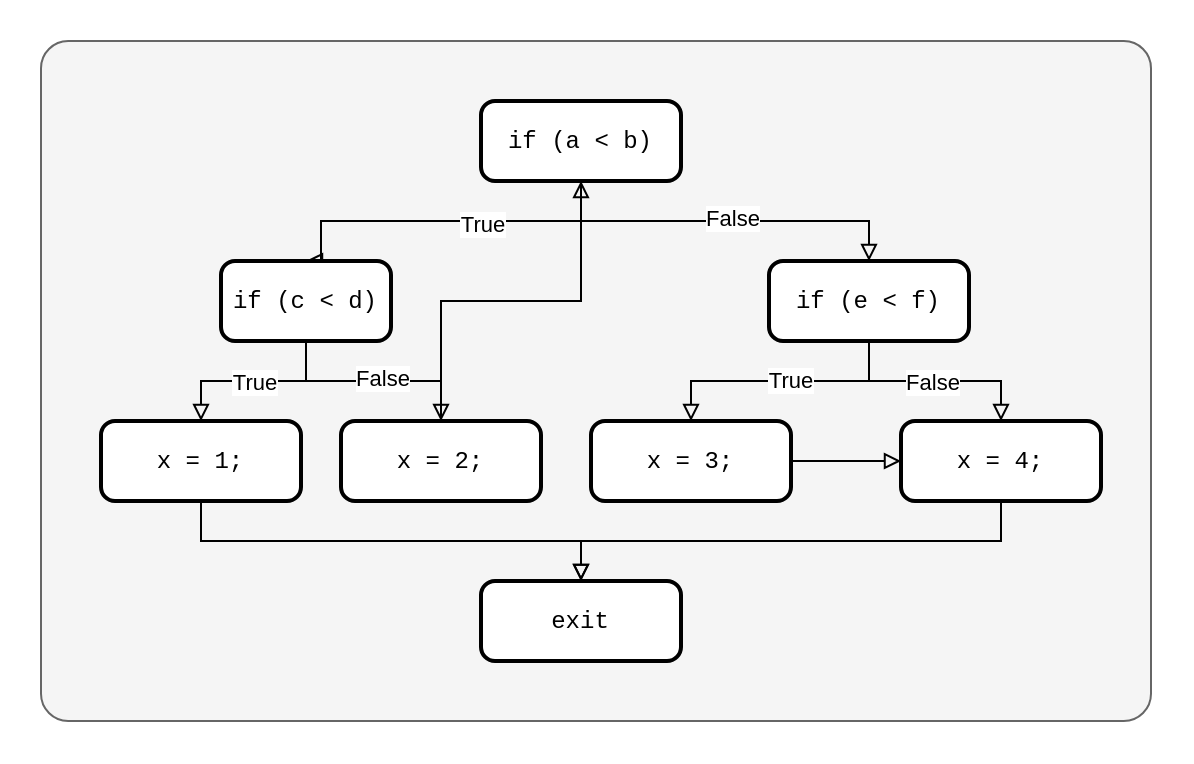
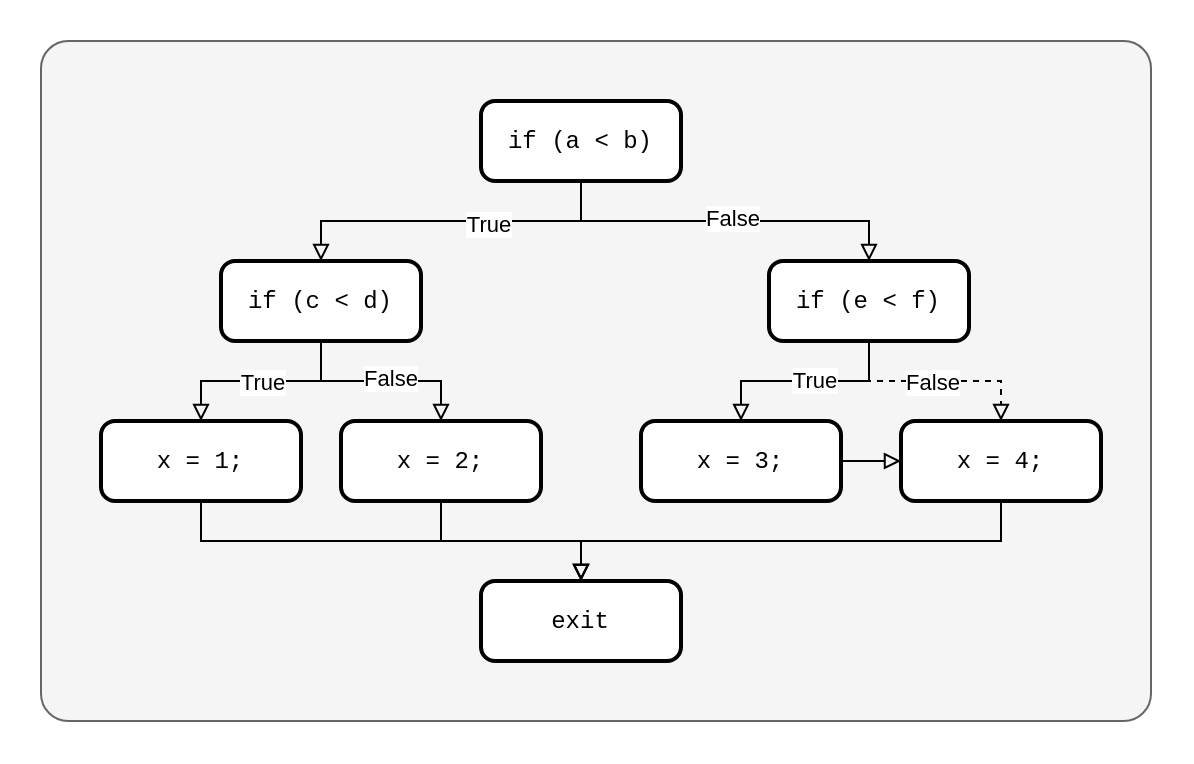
- <mxCell id="10" value="&lt;font face=&quot;Courier New&quot;&gt;if (c &amp;lt; d)&lt;/font&gt;" style="rounded=1;whiteSpace=wrap;html=1;absoluteArcSize=1;arcSize=14;strokeWidth=2;" parent="1" vertex="1"><mxGeometry x="110" y="130" width="85" height="40" as="geometry" /></mxCell>
+ <mxCell id="10" value="&lt;font face=&quot;Courier New&quot;&gt;if (c &amp;lt; d)&lt;/font&gt;" style="rounded=1;whiteSpace=wrap;html=1;absoluteArcSize=1;arcSize=14;strokeWidth=2;" parent="1" vertex="1"><mxGeometry x="110" y="130" width="100" height="40" as="geometry" /></mxCell>
- <mxCell id="15" style="edgeStyle=orthogonalEdgeStyle;rounded=0;orthogonalLoop=1;jettySize=auto;html=1;endArrow=block;endFill=0;" edge="1" parent="1" source="16" target="7"><mxGeometry relative="1" as="geometry" /></mxCell>
+ <mxCell id="15" style="edgeStyle=orthogonalEdgeStyle;rounded=0;orthogonalLoop=1;jettySize=auto;html=1;entryX=0.5;entryY=0;entryDx=0;entryDy=0;endArrow=block;endFill=0;" edge="1" parent="1" source="16" target="26"><mxGeometry relative="1" as="geometry" /></mxCell>
- <mxCell id="19" style="edgeStyle=orthogonalEdgeStyle;rounded=0;orthogonalLoop=1;jettySize=auto;html=1;entryX=0.5;entryY=0;entryDx=0;entryDy=0;endArrow=block;endFill=0;" edge="1" parent="1" source="21" target="23"><mxGeometry relative="1" as="geometry" /></mxCell>
+ <mxCell id="19" style="edgeStyle=orthogonalEdgeStyle;rounded=0;orthogonalLoop=1;jettySize=auto;html=1;entryX=0.5;entryY=0;entryDx=0;entryDy=0;endArrow=block;endFill=0;dashed=1;" edge="1" parent="1" source="21" target="23"><mxGeometry relative="1" as="geometry" /></mxCell>
- <mxCell id="25" value="&lt;font face=&quot;Courier New&quot;&gt;x = 3;&lt;/font&gt;" style="rounded=1;whiteSpace=wrap;html=1;absoluteArcSize=1;arcSize=14;strokeWidth=2;" vertex="1" parent="1"><mxGeometry x="295" y="210" width="100" height="40" as="geometry" /></mxCell>
+ <mxCell id="25" value="&lt;font face=&quot;Courier New&quot;&gt;x = 3;&lt;/font&gt;" style="rounded=1;whiteSpace=wrap;html=1;absoluteArcSize=1;arcSize=14;strokeWidth=2;" vertex="1" parent="1"><mxGeometry x="320" y="210" width="100" height="40" as="geometry" /></mxCell>
